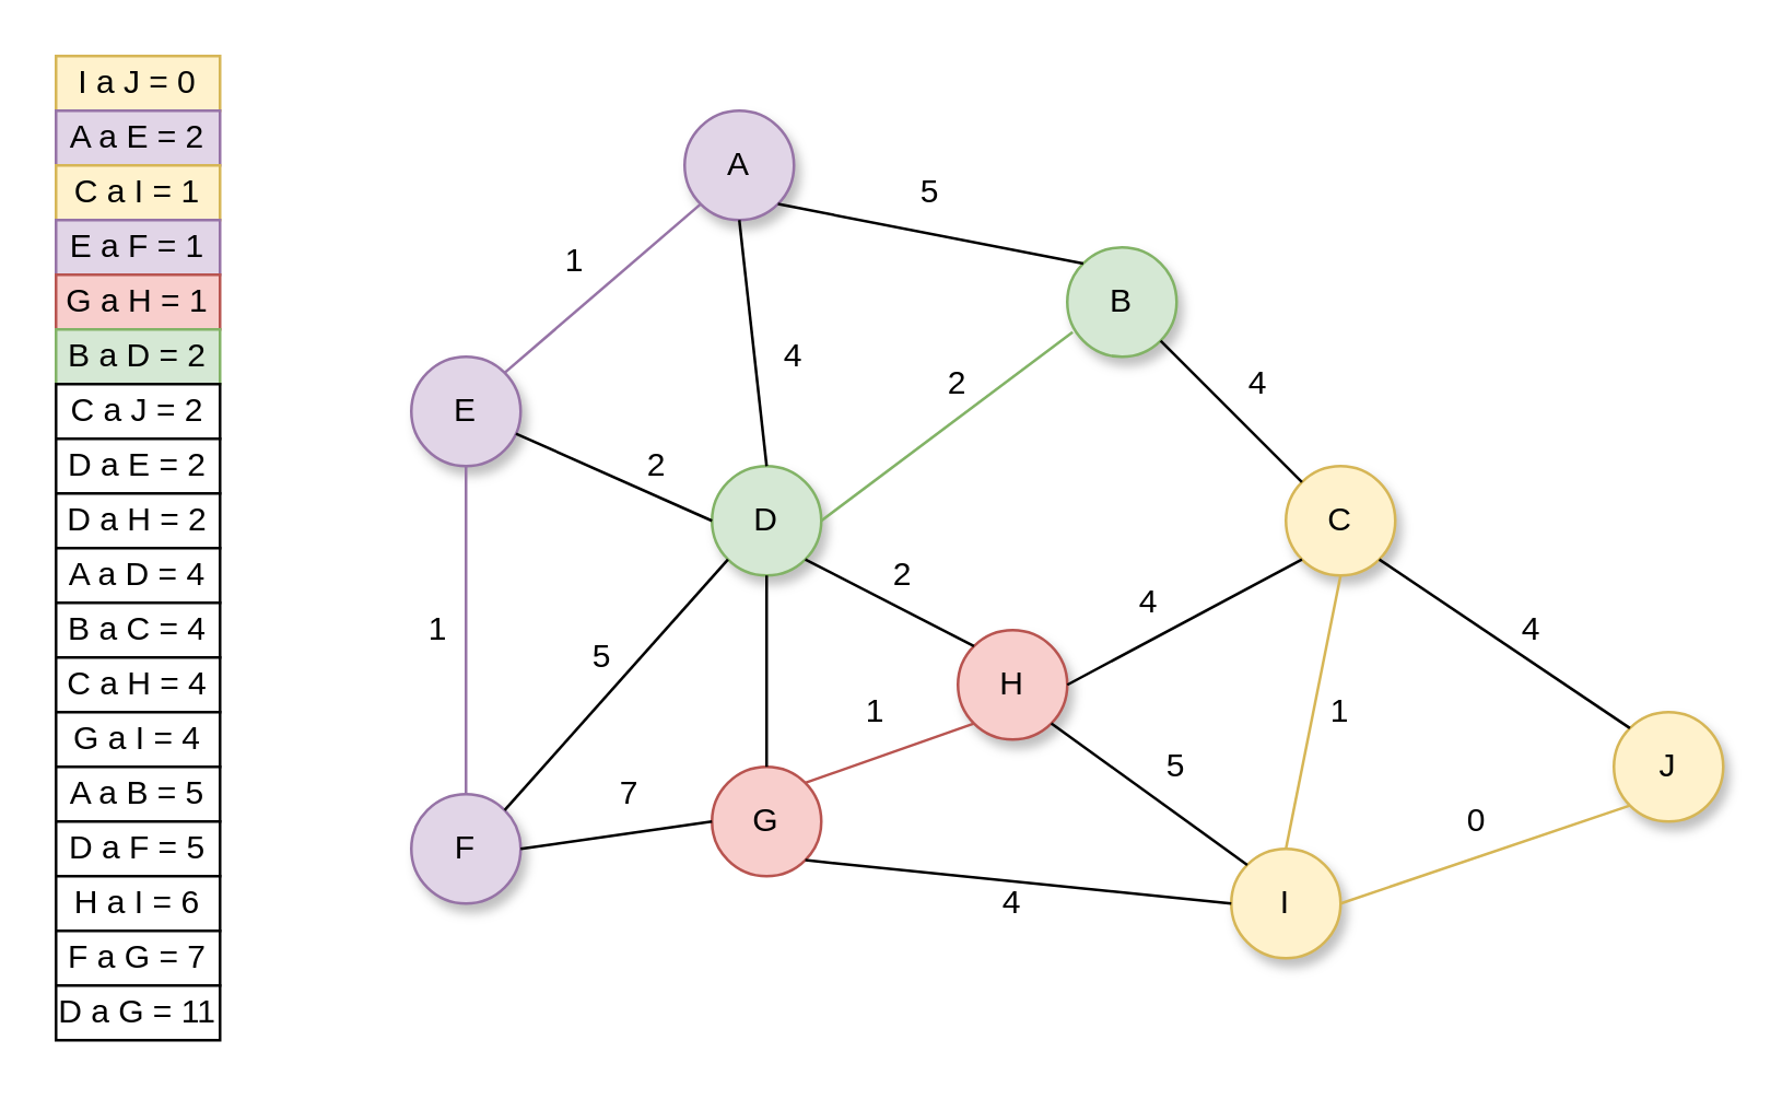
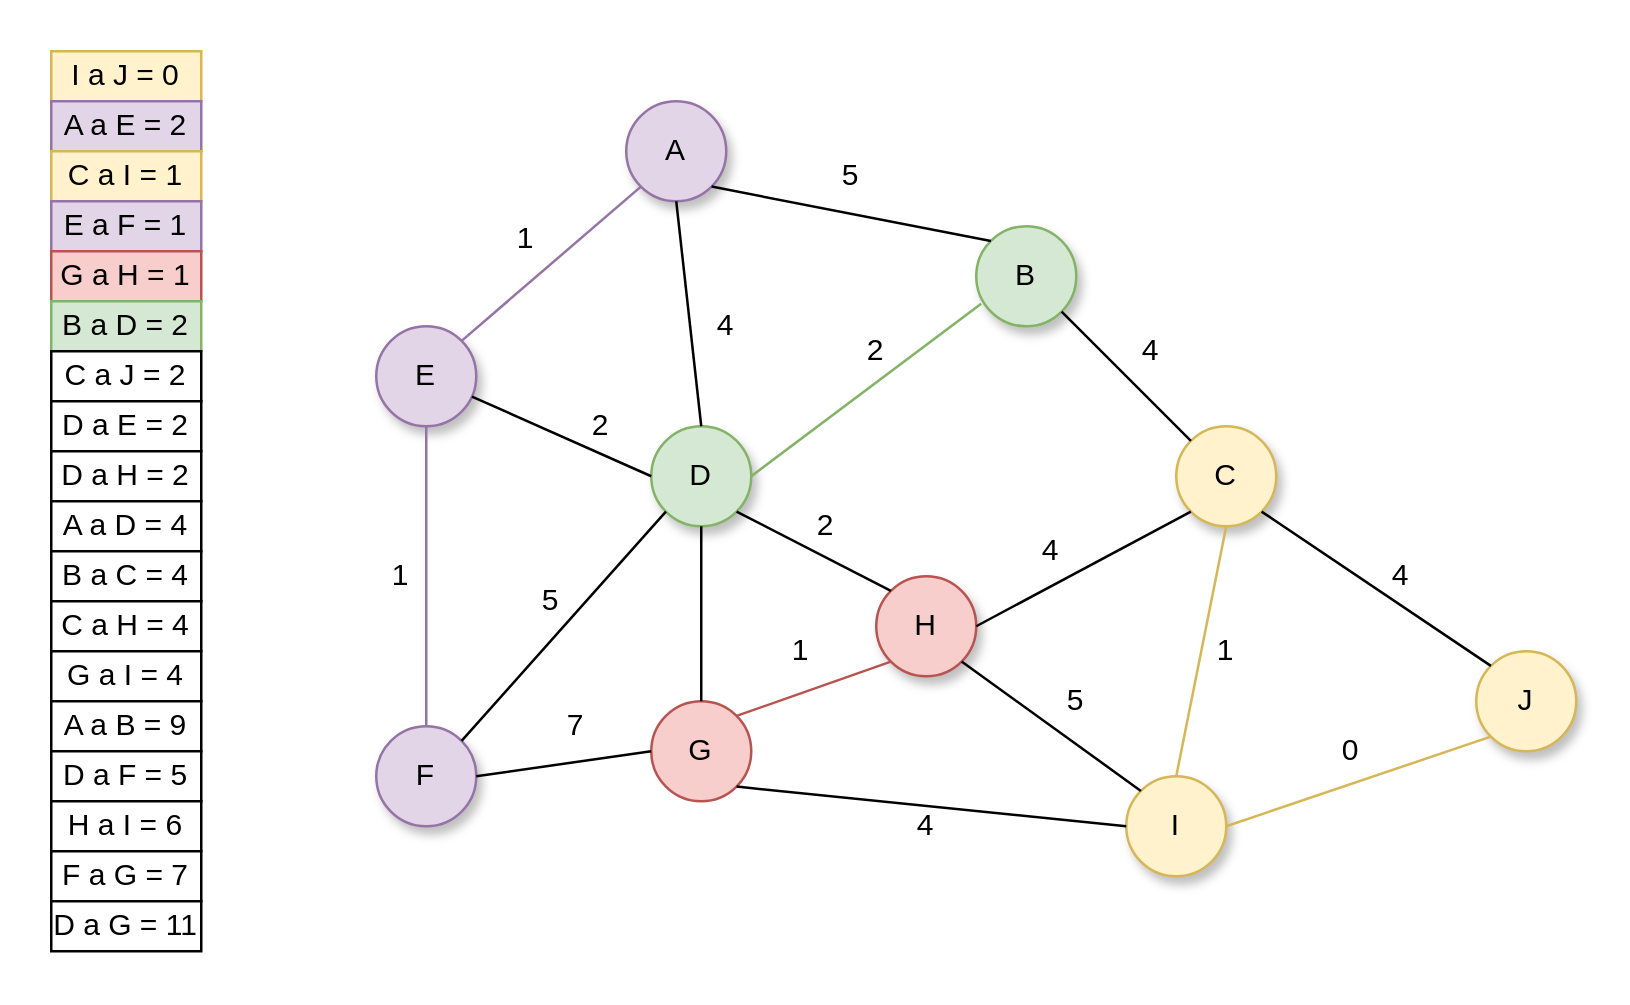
- <mxCell id="98" value="A a B = 5" style="shape=partialRectangle;html=1;whiteSpace=wrap;connectable=0;overflow=hidden;fillColor=none;top=0;left=0;bottom=0;right=0;" vertex="1" parent="97"><mxGeometry width="60" height="20" as="geometry" /></mxCell>
+ <mxCell id="98" value="A a B = 9" style="shape=partialRectangle;html=1;whiteSpace=wrap;connectable=0;overflow=hidden;fillColor=none;top=0;left=0;bottom=0;right=0;" vertex="1" parent="97"><mxGeometry width="60" height="20" as="geometry" /></mxCell>
